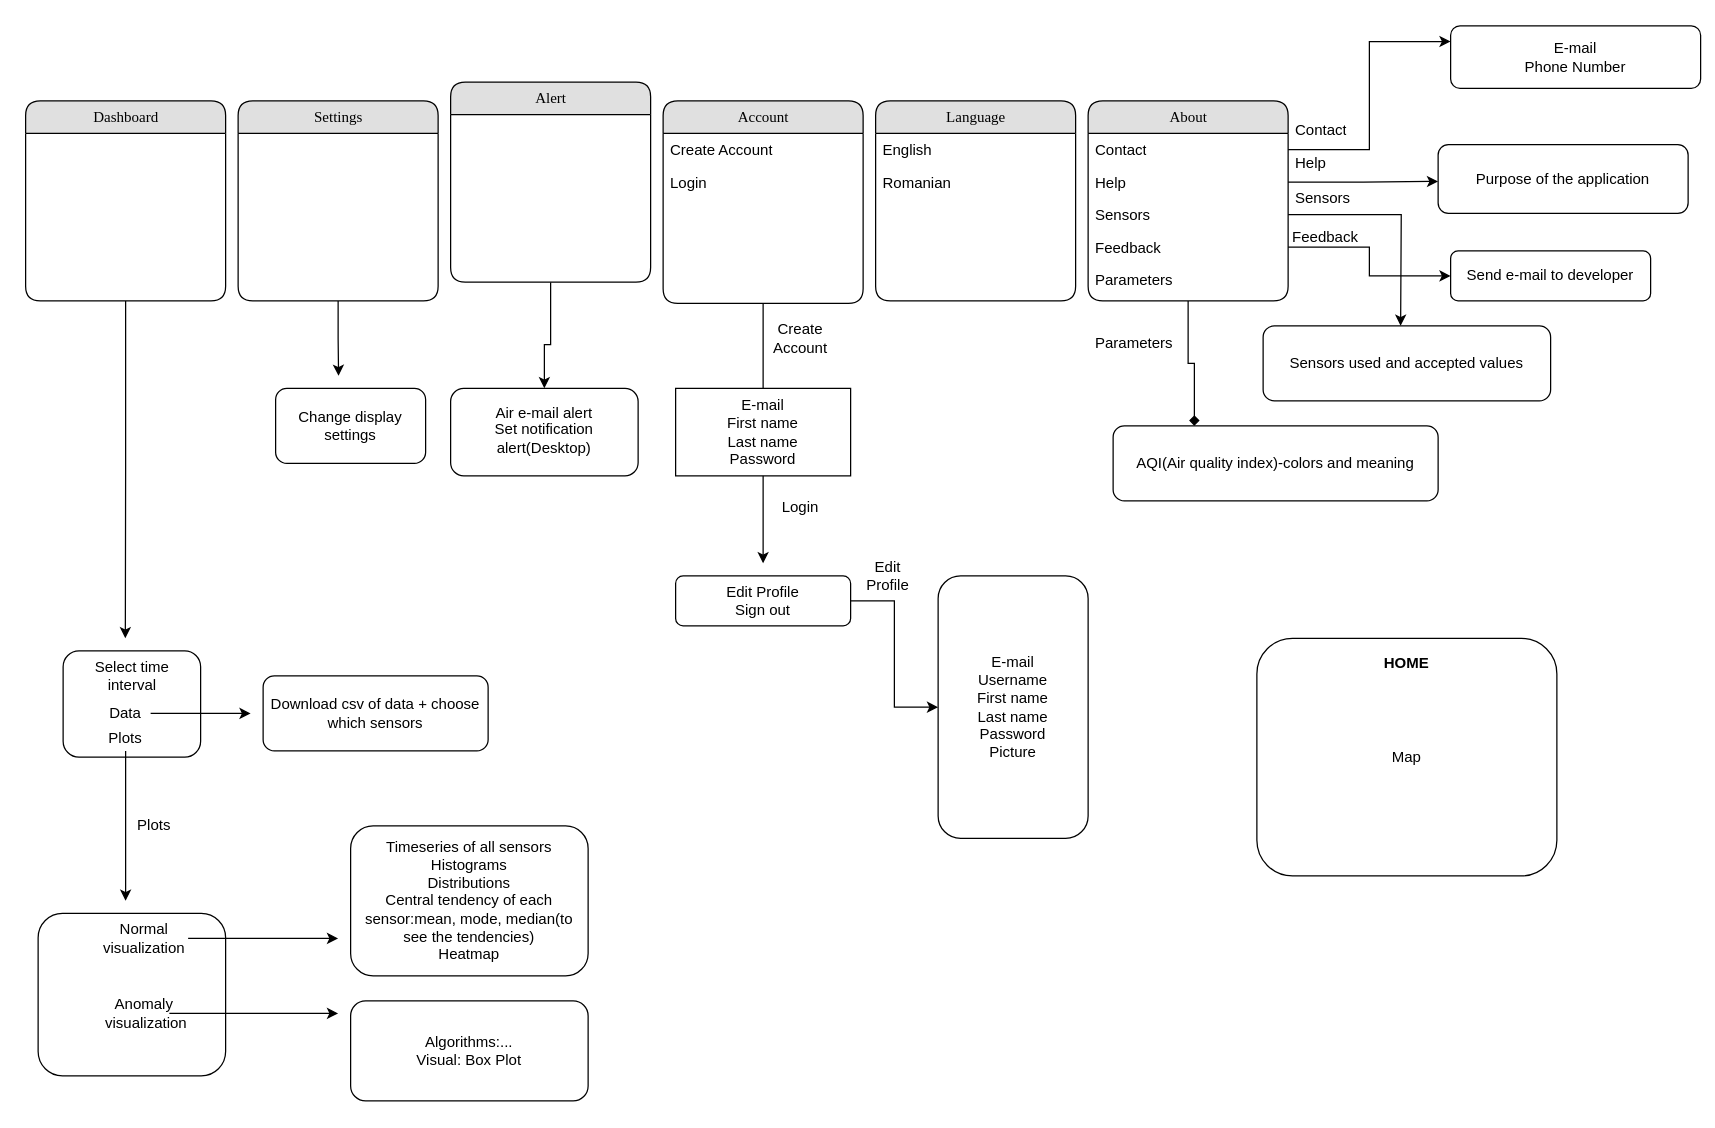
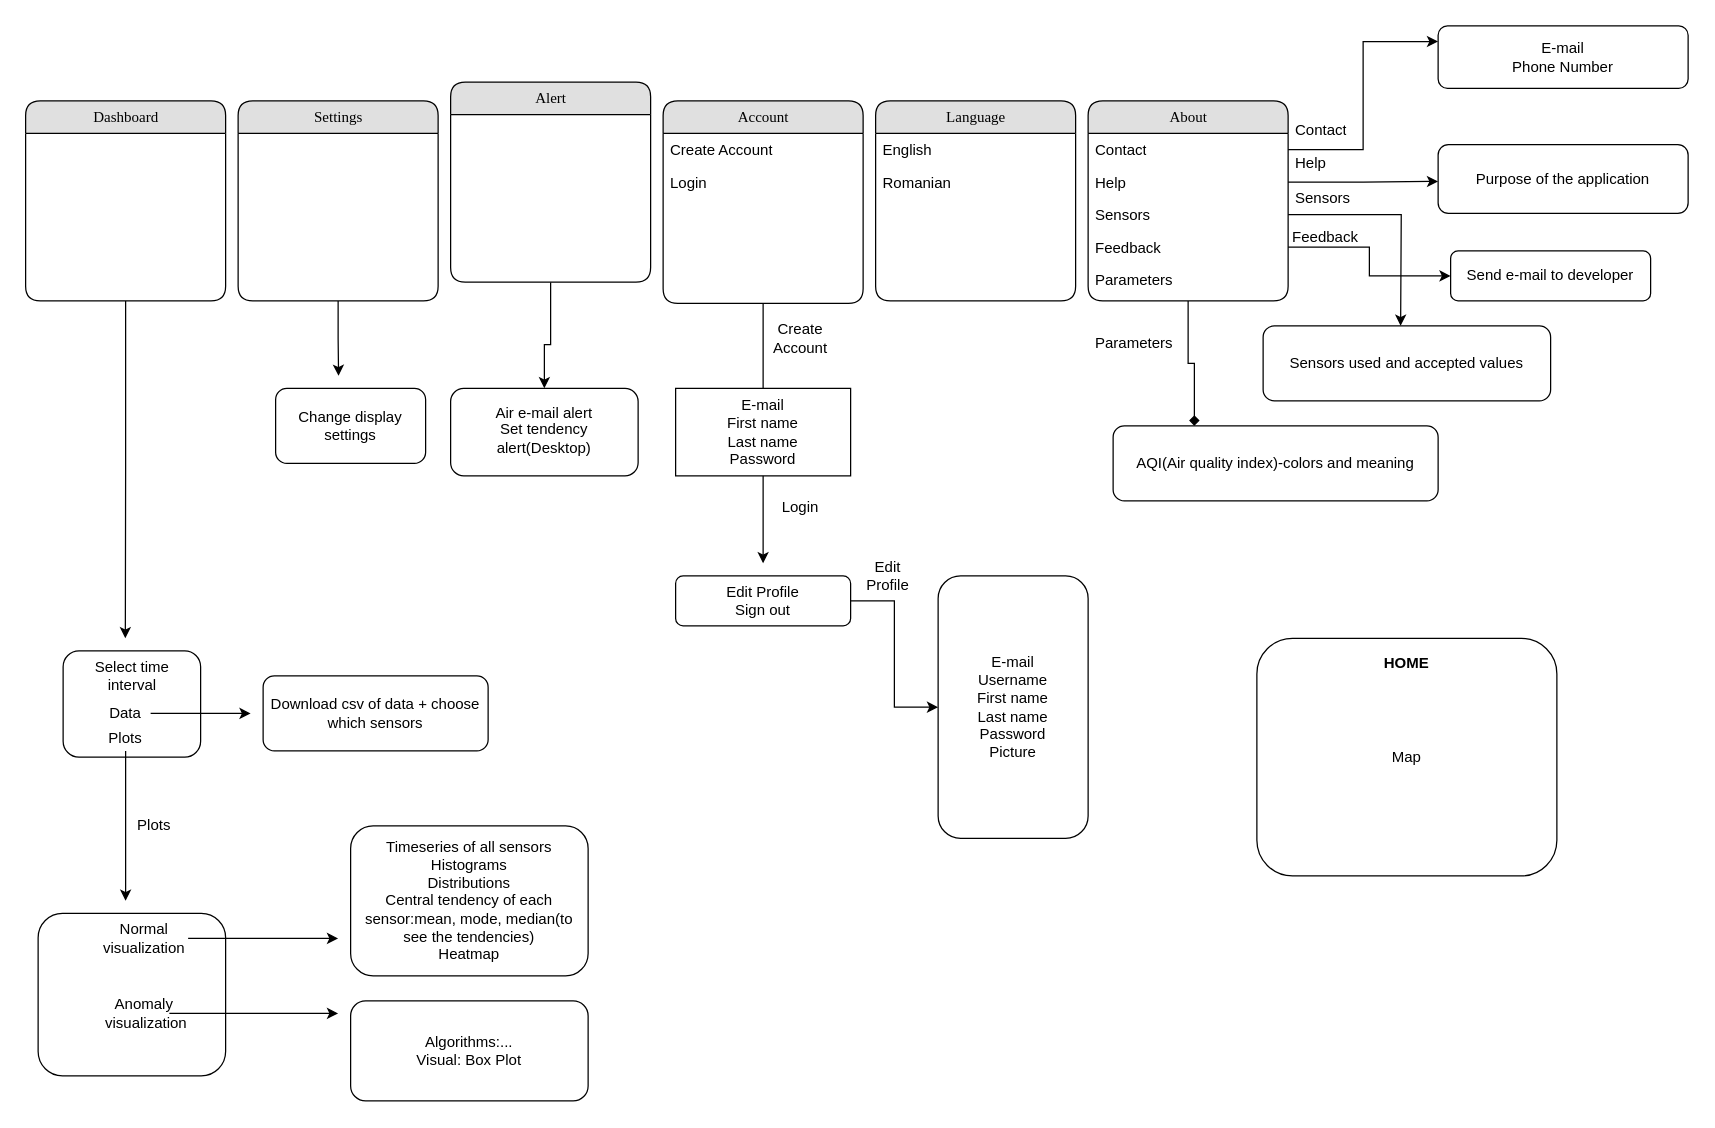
- <mxCell id="34" value="E-mail&lt;br&gt;Phone Number" style="rounded=1;whiteSpace=wrap;html=1;" vertex="1" parent="1"><mxGeometry x="1160" y="20" width="200" height="50" as="geometry" /></mxCell>
+ <mxCell id="34" value="E-mail&lt;br&gt;Phone Number" style="rounded=1;whiteSpace=wrap;html=1;" vertex="1" parent="1"><mxGeometry x="1150" y="20" width="200" height="50" as="geometry" /></mxCell>
- <mxCell id="33" value="Set notification alert(Desktop)" style="text;html=1;strokeColor=none;fillColor=none;align=center;verticalAlign=middle;whiteSpace=wrap;rounded=0;" vertex="1" parent="1"><mxGeometry x="380" y="340" width="110" height="20" as="geometry" /></mxCell>
+ <mxCell id="33" value="Set tendency alert(Desktop)" style="text;html=1;strokeColor=none;fillColor=none;align=center;verticalAlign=middle;whiteSpace=wrap;rounded=0;" vertex="1" parent="1"><mxGeometry x="380" y="340" width="110" height="20" as="geometry" /></mxCell>
